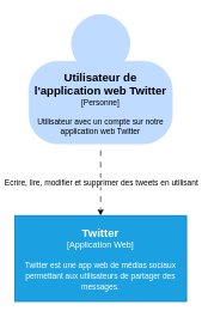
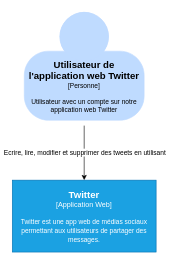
- <mxCell id="2" value="" style="edgeStyle=orthogonalEdgeStyle;rounded=0;orthogonalLoop=1;jettySize=auto;html=1;dashed=1;dashPattern=8 8;" parent="1" source="4" target="5" edge="1"><mxGeometry relative="1" as="geometry" /></mxCell>
+ <mxCell id="2" value="" style="edgeStyle=orthogonalEdgeStyle;rounded=0;orthogonalLoop=1;jettySize=auto;html=1;dashed=0;dashPattern=8 8;" parent="1" source="4" target="5" edge="1"><mxGeometry relative="1" as="geometry" /></mxCell>
